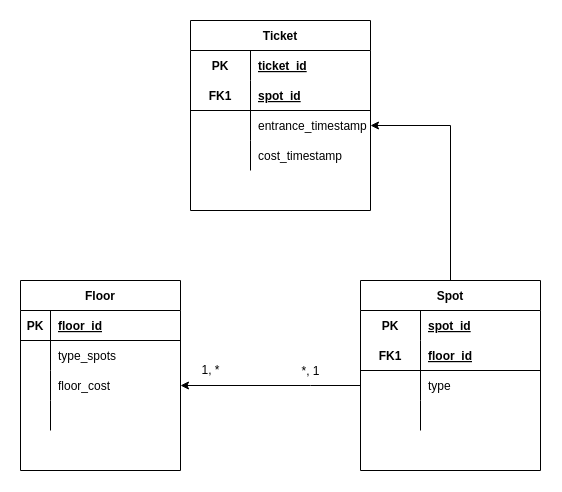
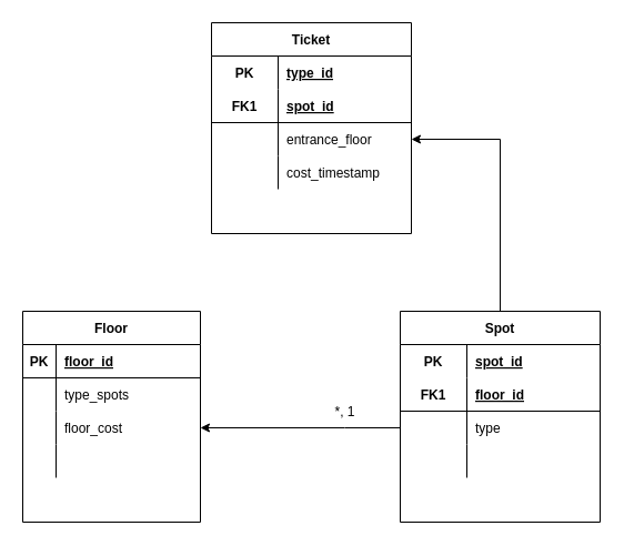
- <mxCell id="35" value="ticket_id" style="shape=partialRectangle;connectable=0;fillColor=none;top=0;left=0;bottom=0;right=0;align=left;spacingLeft=6;fontStyle=5;overflow=hidden;" vertex="1" parent="33"><mxGeometry x="60" width="120" height="30" as="geometry"><mxRectangle width="120" height="30" as="alternateBounds" /></mxGeometry></mxCell>
+ <mxCell id="35" value="type_id" style="shape=partialRectangle;connectable=0;fillColor=none;top=0;left=0;bottom=0;right=0;align=left;spacingLeft=6;fontStyle=5;overflow=hidden;" vertex="1" parent="33"><mxGeometry x="60" width="120" height="30" as="geometry"><mxRectangle width="120" height="30" as="alternateBounds" /></mxGeometry></mxCell>
- <mxCell id="41" value="entrance_timestamp" style="shape=partialRectangle;connectable=0;fillColor=none;top=0;left=0;bottom=0;right=0;align=left;spacingLeft=6;overflow=hidden;" vertex="1" parent="39"><mxGeometry x="60" width="120" height="30" as="geometry"><mxRectangle width="120" height="30" as="alternateBounds" /></mxGeometry></mxCell>
+ <mxCell id="41" value="entrance_floor" style="shape=partialRectangle;connectable=0;fillColor=none;top=0;left=0;bottom=0;right=0;align=left;spacingLeft=6;overflow=hidden;" vertex="1" parent="39"><mxGeometry x="60" width="120" height="30" as="geometry"><mxRectangle width="120" height="30" as="alternateBounds" /></mxGeometry></mxCell>
- <mxCell id="30" value="1, *" style="text;html=1;align=center;verticalAlign=middle;resizable=0;points=[];autosize=1;strokeColor=none;fillColor=none;" vertex="1" parent="1"><mxGeometry x="190" y="355" width="40" height="30" as="geometry" /></mxCell>
